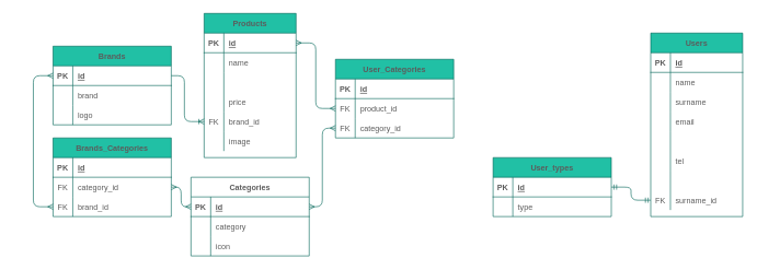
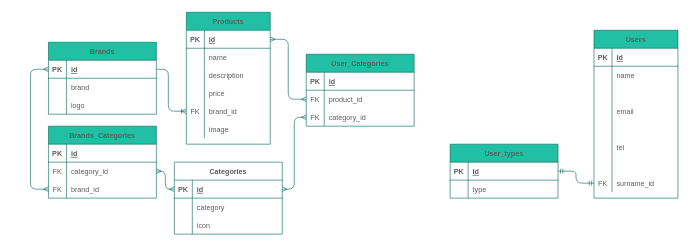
+ <mxCell id="34" value="description" style="shape=partialRectangle;connectable=0;fillColor=none;top=0;left=0;bottom=0;right=0;align=left;spacingLeft=6;overflow=hidden;strokeColor=#006658;fontColor=#5C5C5C;" parent="32" vertex="1"><mxGeometry x="30" width="110" height="30" as="geometry" /></mxCell>
- <mxCell id="11" value="surname" style="shape=partialRectangle;connectable=0;fillColor=none;top=0;left=0;bottom=0;right=0;align=left;spacingLeft=6;overflow=hidden;strokeColor=#006658;fontColor=#5C5C5C;" parent="9" vertex="1"><mxGeometry x="30" width="110" height="30" as="geometry" /></mxCell>
